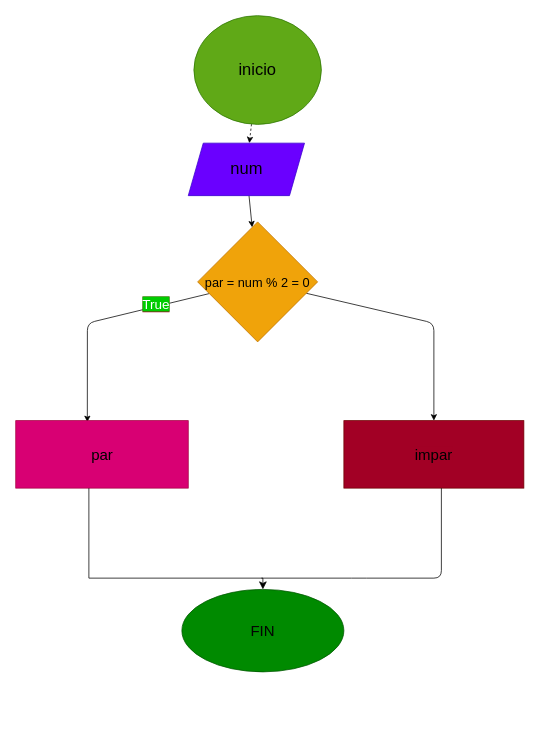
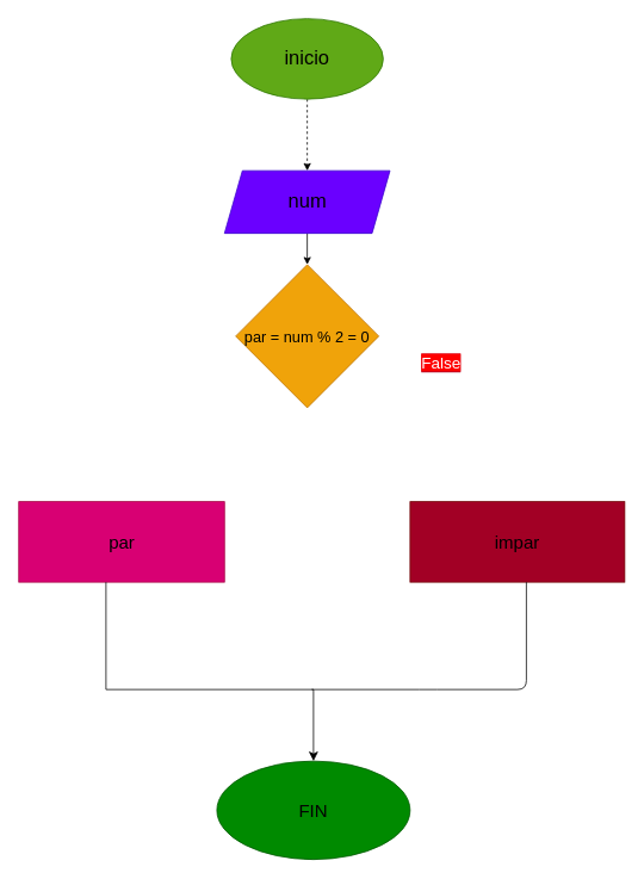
- <mxCell id="3" value="&lt;font color=&quot;#000000&quot; style=&quot;font-size: 22px;&quot;&gt;inicio&lt;/font&gt;" style="ellipse;whiteSpace=wrap;html=1;fillColor=#60a917;fontColor=#ffffff;strokeColor=#2D7600;" vertex="1" parent="1"><mxGeometry x="258" y="20" width="170" height="145" as="geometry" /></mxCell>
+ <mxCell id="3" value="&lt;font color=&quot;#000000&quot; style=&quot;font-size: 22px;&quot;&gt;inicio&lt;/font&gt;" style="ellipse;whiteSpace=wrap;html=1;fillColor=#60a917;fontColor=#ffffff;strokeColor=#2D7600;" vertex="1" parent="1"><mxGeometry x="258" y="20" width="170" height="90" as="geometry" /></mxCell>
- <mxCell id="5" value="&lt;font color=&quot;#000000&quot;&gt;num&lt;/font&gt;" style="shape=parallelogram;perimeter=parallelogramPerimeter;whiteSpace=wrap;html=1;fixedSize=1;fontSize=22;fillColor=#6a00ff;fontColor=#ffffff;strokeColor=#3700CC;" vertex="1" parent="1"><mxGeometry x="250.5" y="190" width="155" height="70" as="geometry" /></mxCell>
+ <mxCell id="5" value="&lt;font color=&quot;#000000&quot;&gt;num&lt;/font&gt;" style="shape=parallelogram;perimeter=parallelogramPerimeter;whiteSpace=wrap;html=1;fixedSize=1;fontSize=22;fillColor=#6a00ff;fontColor=#ffffff;strokeColor=#3700CC;" vertex="1" parent="1"><mxGeometry x="250.5" y="190" width="185" height="70" as="geometry" /></mxCell>
- <mxCell id="14" value="&lt;font style=&quot;font-size: 18px; background-color: rgb(0, 204, 0);&quot; color=&quot;#ffffff&quot;&gt;True&lt;/font&gt;" style="text;html=1;strokeColor=none;fillColor=none;align=center;verticalAlign=middle;whiteSpace=wrap;rounded=0;labelBackgroundColor=#A20025;fontColor=#000000;" vertex="1" parent="1"><mxGeometry x="168" y="390" width="80" height="30" as="geometry" /></mxCell>
+ <mxCell id="15" value="&lt;font style=&quot;font-size: 18px; background-color: rgb(255, 0, 0);&quot; color=&quot;#ffffff&quot;&gt;False&lt;/font&gt;" style="text;html=1;strokeColor=none;fillColor=none;align=center;verticalAlign=middle;whiteSpace=wrap;rounded=0;labelBackgroundColor=#A20025;fontColor=#000000;" vertex="1" parent="1"><mxGeometry x="463" y="390" width="60" height="30" as="geometry" /></mxCell>
- <mxCell id="7" style="edgeStyle=none;html=1;entryX=0.5;entryY=0;entryDx=0;entryDy=0;fontSize=20;" edge="1" parent="1" source="8" target="10"><mxGeometry relative="1" as="geometry"><Array as="points"><mxPoint x="578" y="430" /></Array></mxGeometry></mxCell>
- <mxCell id="6" style="edgeStyle=none;html=1;entryX=0.415;entryY=0.022;entryDx=0;entryDy=0;entryPerimeter=0;fontSize=20;" edge="1" parent="1" source="8" target="9"><mxGeometry relative="1" as="geometry"><Array as="points"><mxPoint x="116" y="430" /></Array></mxGeometry></mxCell>
- <mxCell id="11" value="&lt;font color=&quot;#030303&quot;&gt;FIN&lt;/font&gt;" style="ellipse;whiteSpace=wrap;html=1;fontSize=20;fillColor=#008a00;fontColor=#ffffff;strokeColor=#005700;" vertex="1" parent="1"><mxGeometry x="242" y="785" width="216" height="110" as="geometry" /></mxCell>
+ <mxCell id="11" value="&lt;font color=&quot;#030303&quot;&gt;FIN&lt;/font&gt;" style="ellipse;whiteSpace=wrap;html=1;fontSize=20;fillColor=#008a00;fontColor=#ffffff;strokeColor=#005700;" vertex="1" parent="1"><mxGeometry x="242" y="850" width="216" height="110" as="geometry" /></mxCell>
